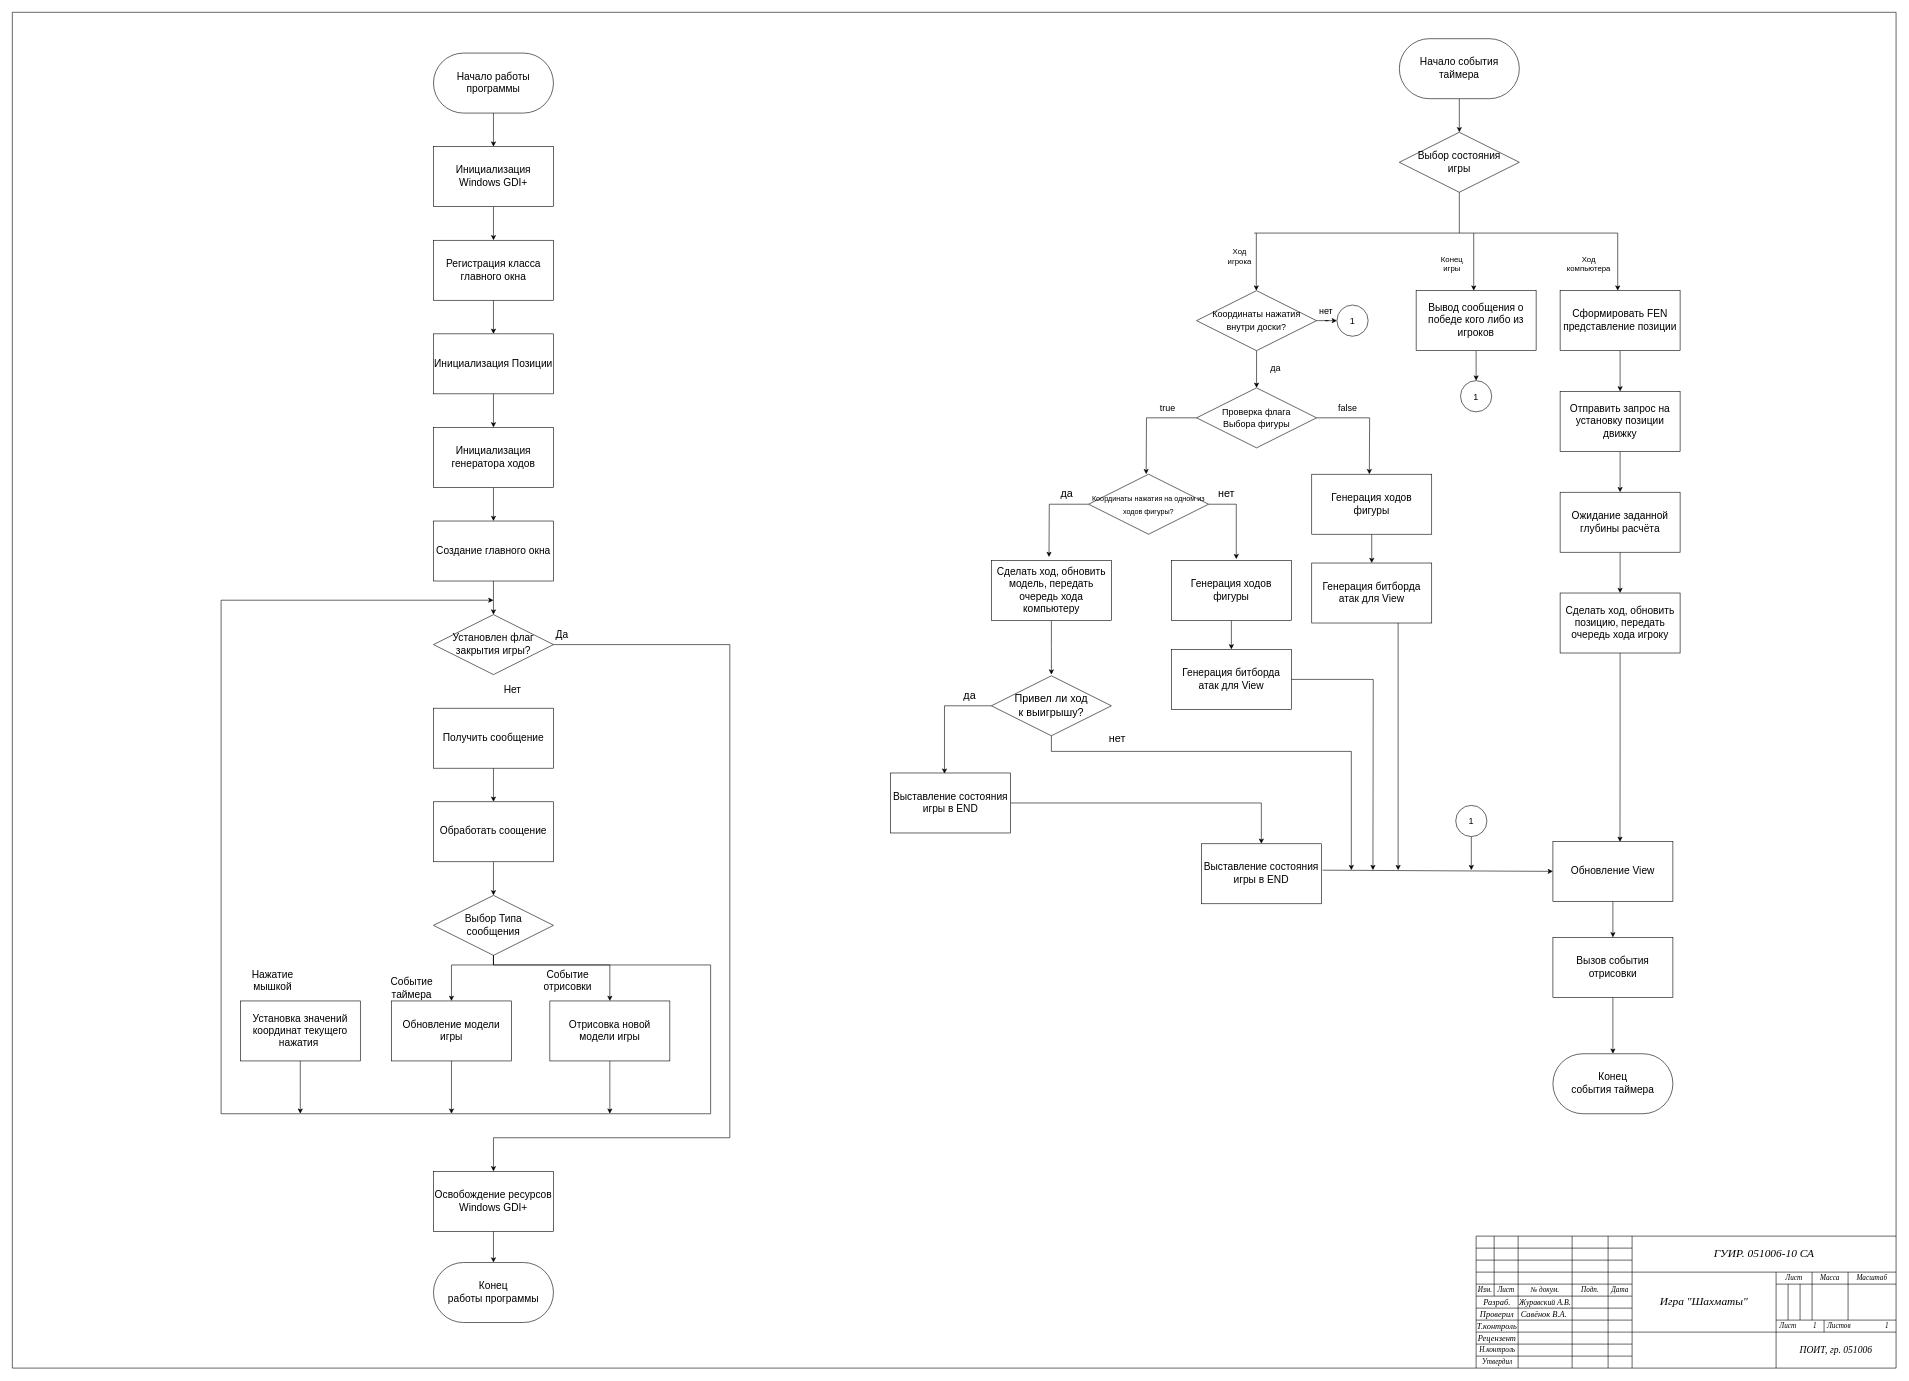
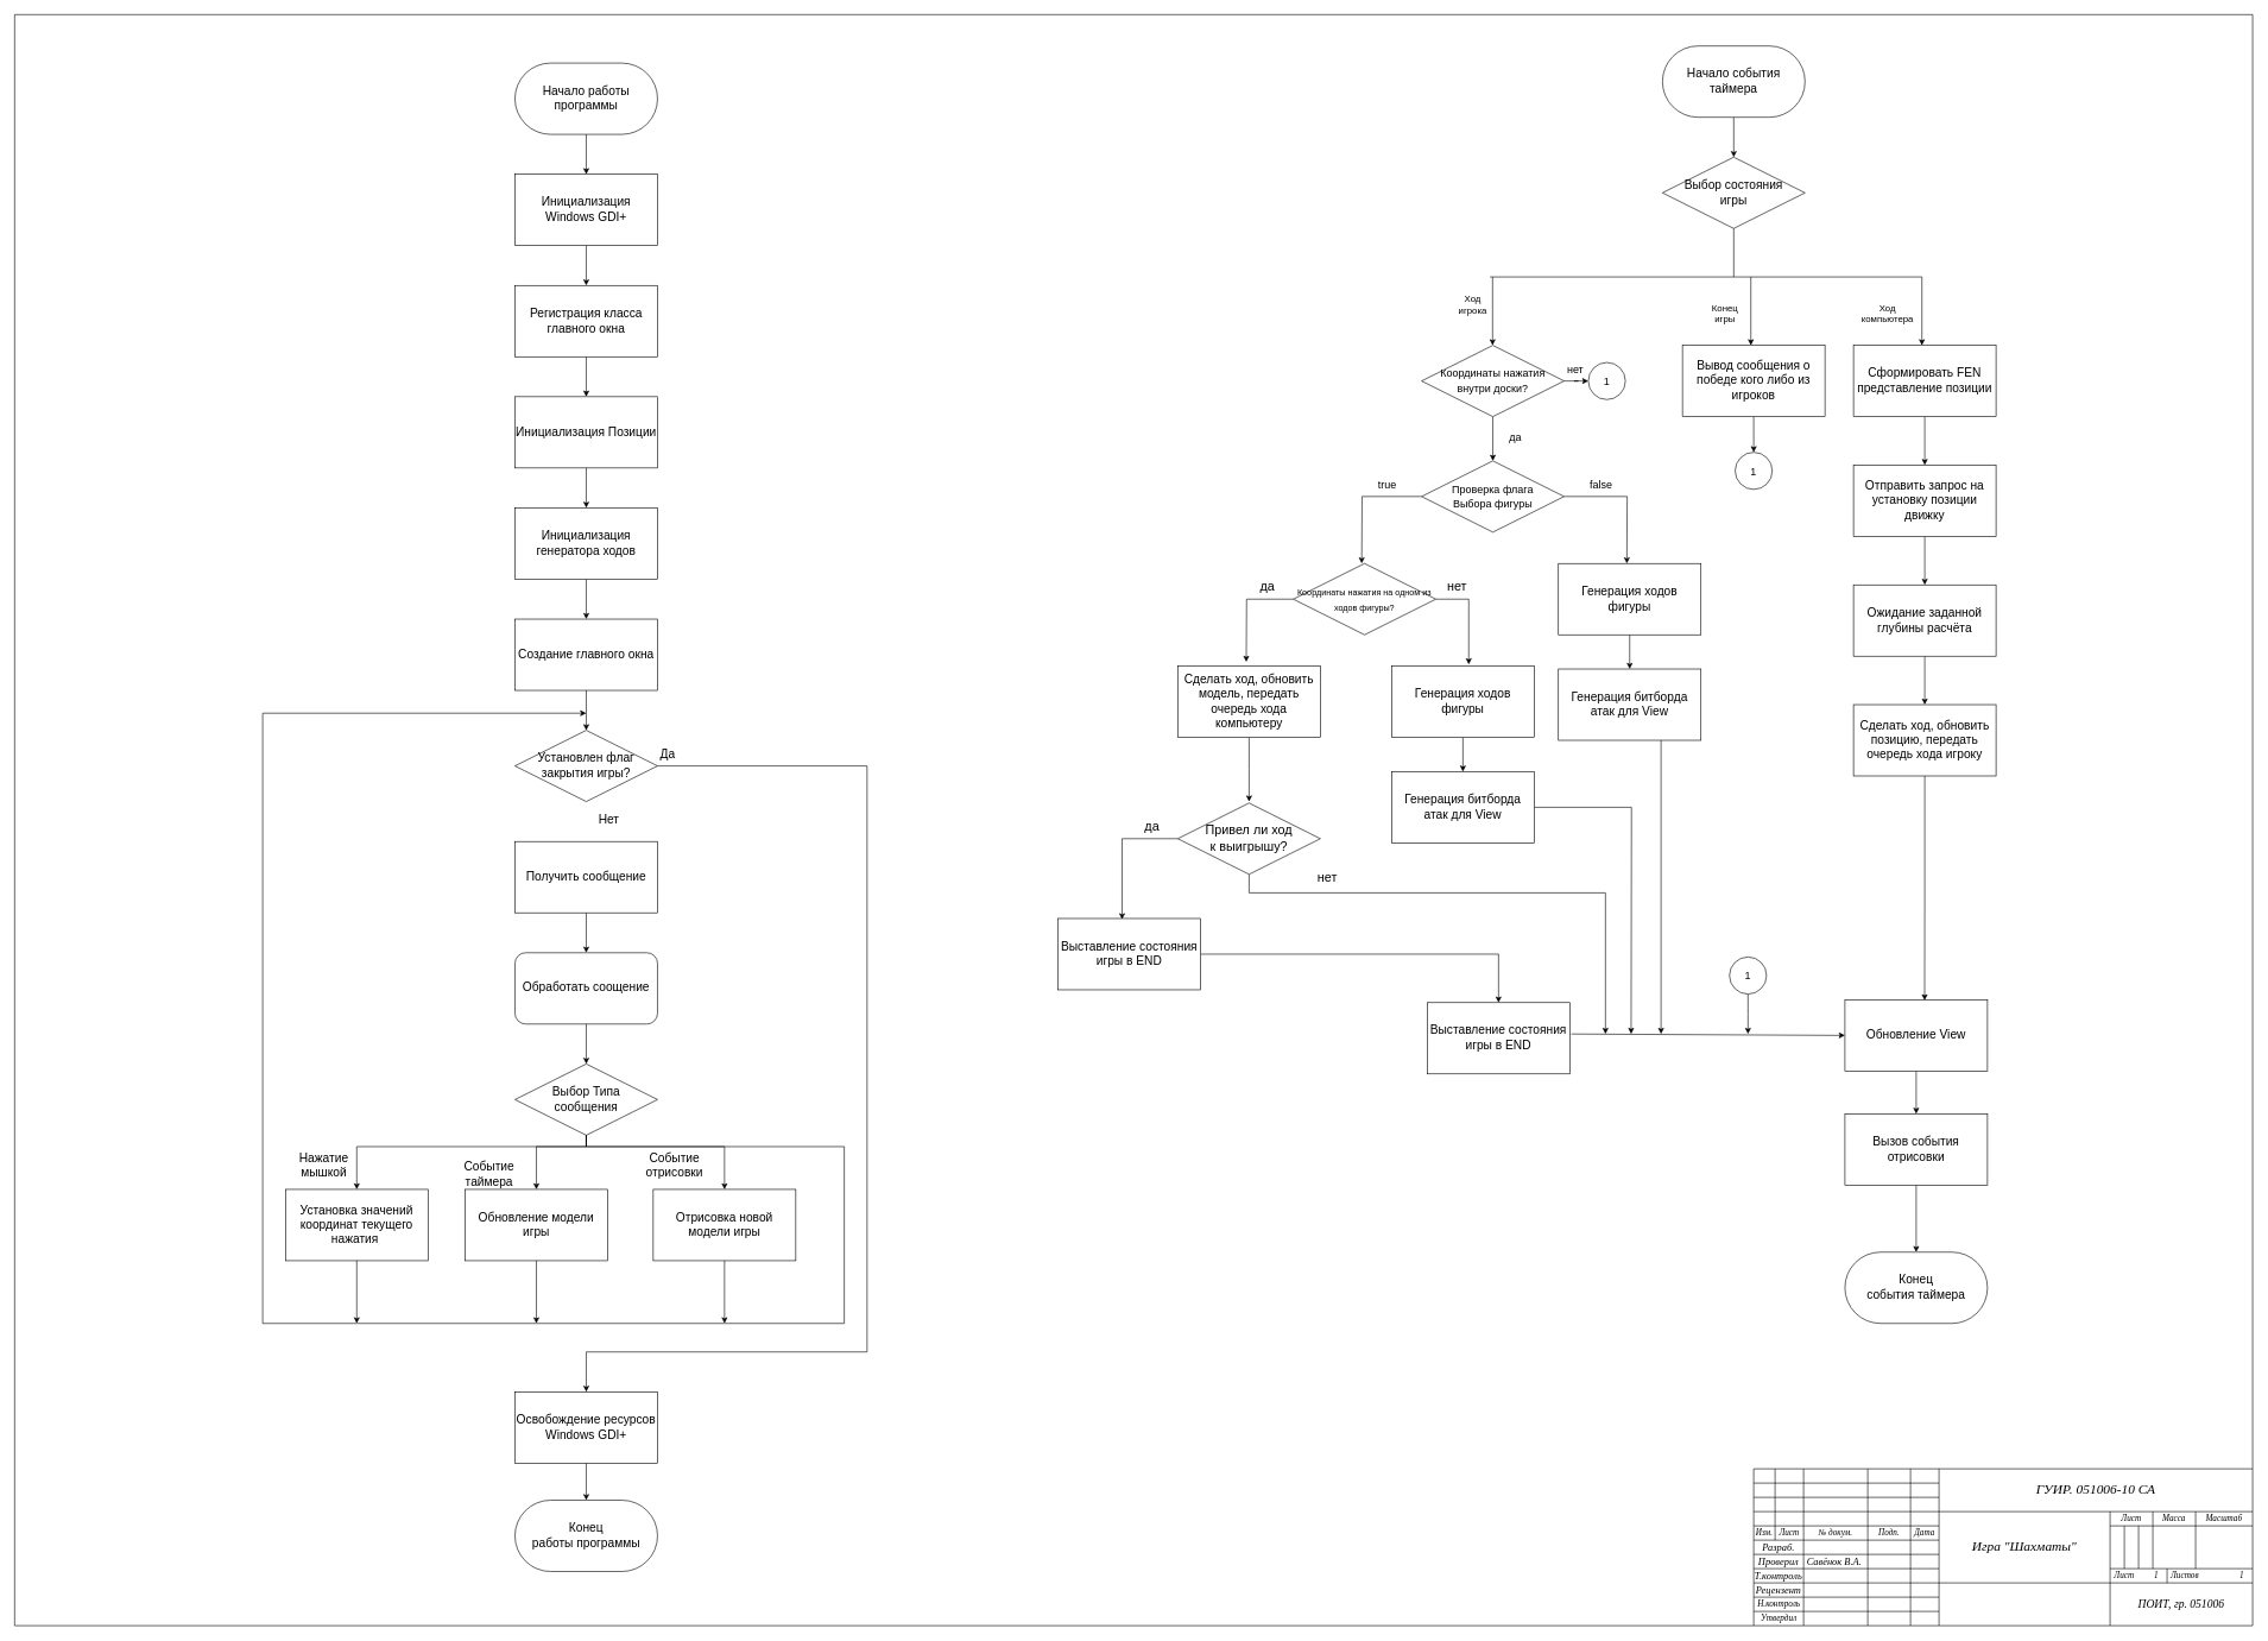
- <mxCell id="62" value="Обработать соощение" style="rounded=0;whiteSpace=wrap;html=1;fontSize=17;" parent="1" vertex="1"><mxGeometry x="722" y="1336" width="200" height="100" as="geometry" /></mxCell>
+ <mxCell id="62" value="Обработать соощение" style="whiteSpace=wrap;html=1;fontSize=17;rounded=1;" parent="1" vertex="1"><mxGeometry x="722" y="1336" width="200" height="100" as="geometry" /></mxCell>
+ <mxCell id="68" value="" style="edgeStyle=orthogonalEdgeStyle;rounded=0;orthogonalLoop=1;jettySize=auto;html=1;fontSize=17;exitX=0.5;exitY=1;exitDx=0;exitDy=0;entryX=0.5;entryY=0;entryDx=0;entryDy=0;" parent="1" source="64" target="65" edge="1"><mxGeometry relative="1" as="geometry"><mxPoint x="726" y="1576" as="sourcePoint" /><mxPoint x="738" y="1488" as="targetPoint" /><Array as="points"><mxPoint x="822" y="1608" /><mxPoint x="500" y="1608" /></Array></mxGeometry></mxCell>
- <mxCell id="41" value="&lt;p style=&quot;margin-left: 0 ; margin-right: 0 ; margin-top: 0px ; margin-bottom: 0px ; text-indent: 0 ; direction: ltr&quot;&gt;&lt;span style=&quot;font-size: 13px;&quot;&gt;&lt;i&gt;Журавский А.В.&lt;/i&gt;&lt;/span&gt;&lt;/p&gt;" style="verticalAlign=middle;align=center;vsdxID=41;fillColor=none;gradientColor=none;shape=stencil(nZBLDoAgDERP0z3SIyjew0SURgSD+Lu9kMZoXLhwN9O+tukAlrNpJg1SzDH4QW/URgNYgZTkjA4UkwJUgGXng+6DX1zLfmoymdXo17xh5zmRJ6Q42BWCfc2oJfdAr+Yv+AP9Cb7OJ3H/2JG1HNGz/84klThPVCc=);strokeColor=none;labelBackgroundColor=none;rounded=0;html=1;whiteSpace=wrap;fontFamily=Times New Roman;" parent="2" vertex="1"><mxGeometry x="70" y="100" width="90" height="20" as="geometry" /></mxCell>
